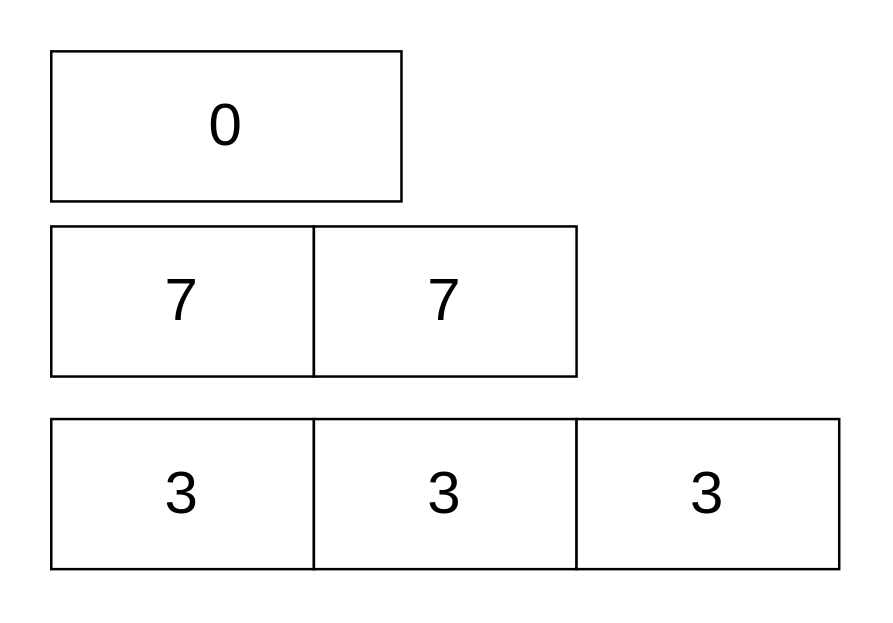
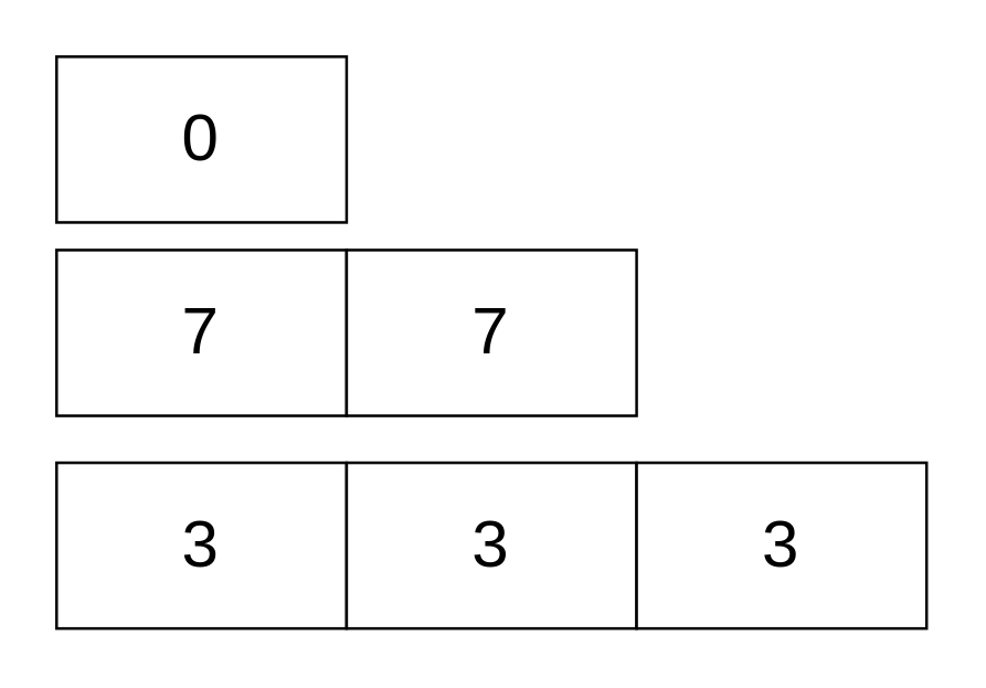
- <mxCell id="6" value="&lt;font style=&quot;font-size: 24px&quot;&gt;0&lt;/font&gt;" style="rounded=0;whiteSpace=wrap;html=1;" vertex="1" parent="1"><mxGeometry x="20" y="20" width="140" height="60" as="geometry" /></mxCell>
+ <mxCell id="6" value="&lt;font style=&quot;font-size: 24px&quot;&gt;0&lt;/font&gt;" style="rounded=0;whiteSpace=wrap;html=1;" vertex="1" parent="1"><mxGeometry x="20" y="20" width="105" height="60" as="geometry" /></mxCell>
